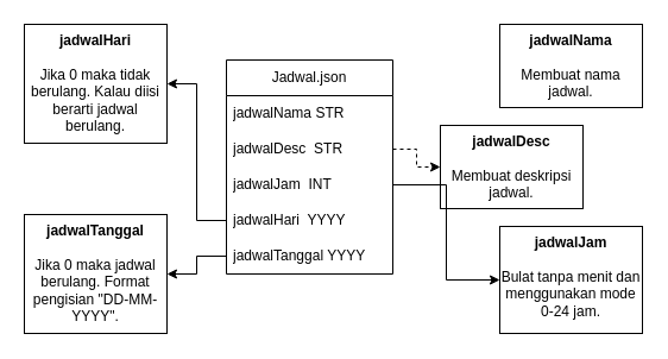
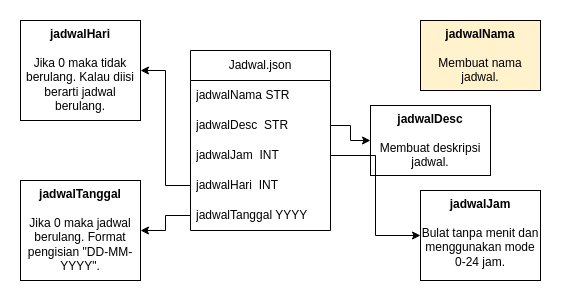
- <mxCell id="8" value="&lt;div&gt;&lt;b&gt;jadwalNama&lt;/b&gt;&lt;/div&gt;&lt;div&gt;&lt;b&gt;&lt;br&gt;&lt;/b&gt;&lt;/div&gt;&lt;div&gt;Membuat nama jadwal.&lt;br&gt;&lt;/div&gt;" style="rounded=0;whiteSpace=wrap;html=1;align=center;verticalAlign=top;" vertex="1" parent="1"><mxGeometry x="420" y="20" width="120" height="70" as="geometry" /></mxCell>
+ <mxCell id="8" value="&lt;div&gt;&lt;b&gt;jadwalNama&lt;/b&gt;&lt;/div&gt;&lt;div&gt;&lt;b&gt;&lt;br&gt;&lt;/b&gt;&lt;/div&gt;&lt;div&gt;Membuat nama jadwal.&lt;br&gt;&lt;/div&gt;" style="rounded=0;whiteSpace=wrap;html=1;align=center;verticalAlign=top;fillColor=#fff2cc;" vertex="1" parent="1"><mxGeometry x="420" y="20" width="120" height="70" as="geometry" /></mxCell>
- <mxCell id="10" style="edgeStyle=orthogonalEdgeStyle;rounded=0;orthogonalLoop=1;jettySize=auto;html=1;exitX=1;exitY=0.5;exitDx=0;exitDy=0;entryX=0;entryY=0.5;entryDx=0;entryDy=0;dashed=1;" edge="1" parent="1" source="4" target="9"><mxGeometry relative="1" as="geometry" /></mxCell>
+ <mxCell id="10" style="edgeStyle=orthogonalEdgeStyle;rounded=0;orthogonalLoop=1;jettySize=auto;html=1;exitX=1;exitY=0.5;exitDx=0;exitDy=0;entryX=0;entryY=0.5;entryDx=0;entryDy=0;" edge="1" parent="1" source="4" target="9"><mxGeometry relative="1" as="geometry" /></mxCell>
- <mxCell id="6" value="jadwalHari&lt;span style=&quot;white-space: pre;&quot;&gt; &lt;/span&gt;&lt;span style=&quot;white-space: pre;&quot;&gt; &lt;/span&gt;YYYY" style="text;strokeColor=none;fillColor=none;align=left;verticalAlign=middle;spacingLeft=4;spacingRight=4;overflow=hidden;points=[[0,0.5],[1,0.5]];portConstraint=eastwest;rotatable=0;whiteSpace=wrap;html=1;" vertex="1" parent="2"><mxGeometry y="120" width="140" height="30" as="geometry" /></mxCell>
+ <mxCell id="6" value="jadwalHari&lt;span style=&quot;white-space: pre;&quot;&gt; &lt;/span&gt;&lt;span style=&quot;white-space: pre;&quot;&gt; &lt;/span&gt;INT" style="text;strokeColor=none;fillColor=none;align=left;verticalAlign=middle;spacingLeft=4;spacingRight=4;overflow=hidden;points=[[0,0.5],[1,0.5]];portConstraint=eastwest;rotatable=0;whiteSpace=wrap;html=1;" vertex="1" parent="2"><mxGeometry y="120" width="140" height="30" as="geometry" /></mxCell>
